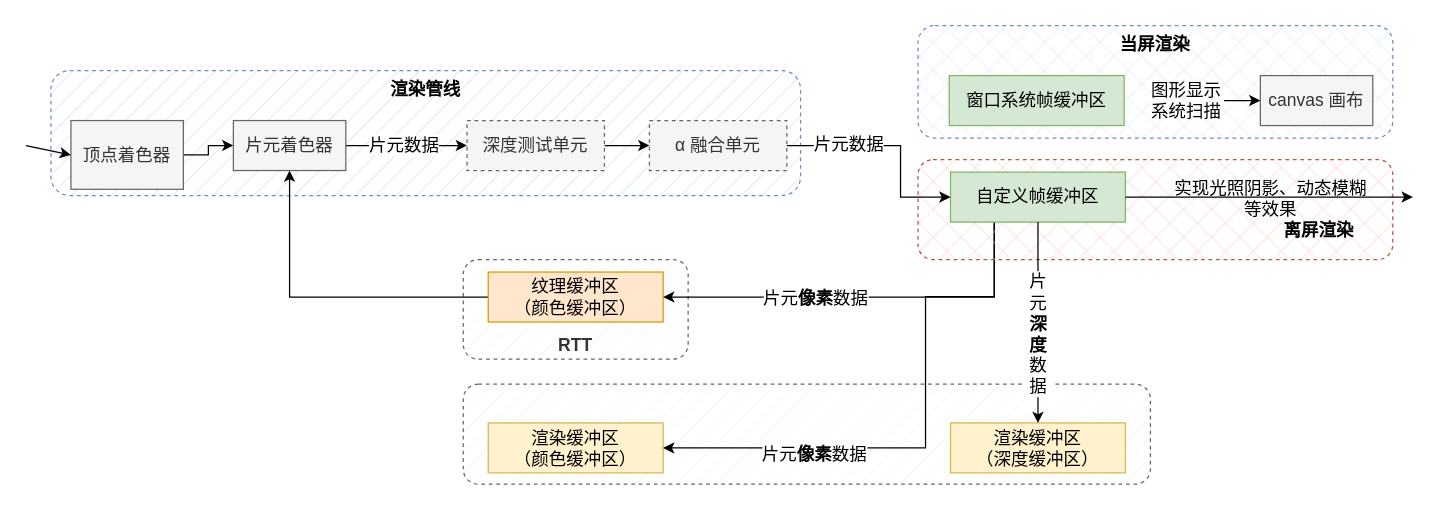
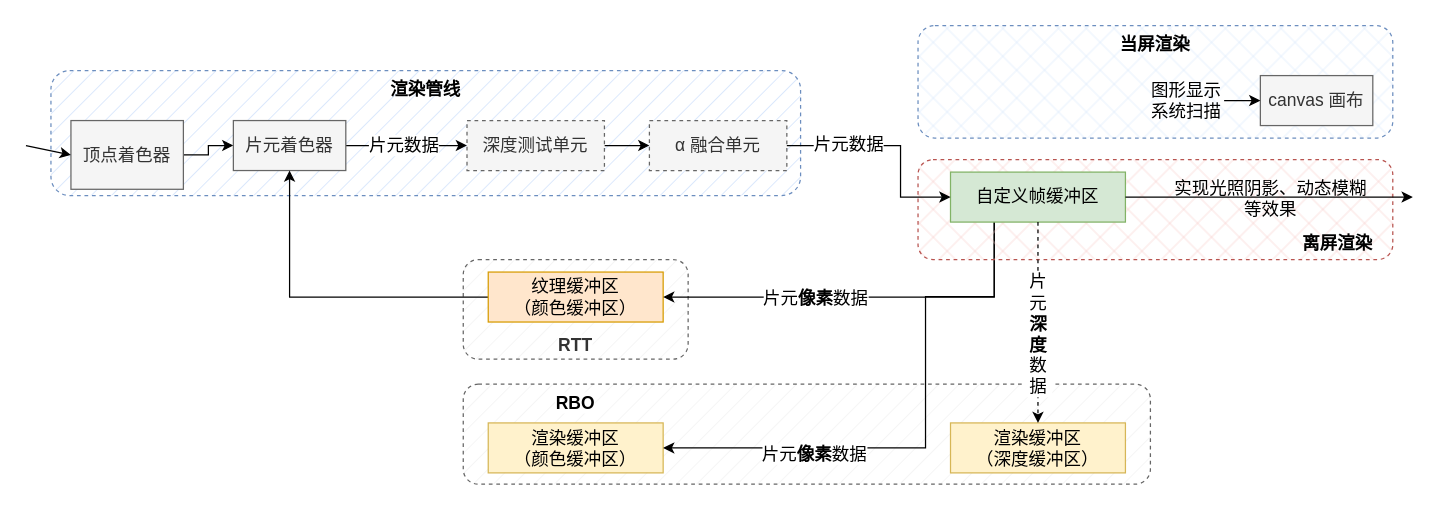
- <mxCell id="24" value="窗口系统帧缓冲区" style="rounded=0;whiteSpace=wrap;html=1;fontSize=14;fillColor=#d5e8d4;strokeColor=#82b366;" vertex="1" parent="22"><mxGeometry x="25" y="40" width="140" height="40" as="geometry" /></mxCell>
- <mxCell id="31" value="离屏渲染" style="text;html=1;strokeColor=none;fillColor=none;align=center;verticalAlign=middle;whiteSpace=wrap;rounded=0;glass=0;dashed=1;labelBackgroundColor=none;fillStyle=cross-hatch;fontSize=14;fontStyle=1" vertex="1" parent="28"><mxGeometry x="291" y="43" width="60" height="27" as="geometry" /></mxCell>
+ <mxCell id="31" value="离屏渲染" style="text;html=1;strokeColor=none;fillColor=none;align=center;verticalAlign=middle;whiteSpace=wrap;rounded=0;glass=0;dashed=1;labelBackgroundColor=none;fillStyle=cross-hatch;fontSize=14;fontStyle=1" vertex="1" parent="28"><mxGeometry x="306" y="53" width="60" height="27" as="geometry" /></mxCell>
- <mxCell id="36" value="" style="endArrow=classic;html=1;rounded=0;fontSize=14;exitX=0.5;exitY=1;exitDx=0;exitDy=0;entryX=0.5;entryY=0;entryDx=0;entryDy=0;dashed=0;" edge="1" parent="1" source="30" target="12"><mxGeometry width="50" height="50" relative="1" as="geometry"><mxPoint x="734" y="326" as="sourcePoint" /><mxPoint x="784" y="276" as="targetPoint" /></mxGeometry></mxCell>
+ <mxCell id="36" value="" style="endArrow=classic;html=1;rounded=0;fontSize=14;exitX=0.5;exitY=1;exitDx=0;exitDy=0;entryX=0.5;entryY=0;entryDx=0;entryDy=0;dashed=1;" edge="1" parent="1" source="30" target="12"><mxGeometry width="50" height="50" relative="1" as="geometry"><mxPoint x="734" y="326" as="sourcePoint" /><mxPoint x="784" y="276" as="targetPoint" /></mxGeometry></mxCell>
+ <mxCell id="38" value="&lt;b&gt;RBO&lt;/b&gt;" style="text;html=1;strokeColor=none;fillColor=none;align=center;verticalAlign=middle;whiteSpace=wrap;rounded=0;glass=0;dashed=1;labelBackgroundColor=#FFFFFF;fillStyle=cross-hatch;fontSize=14;" vertex="1" parent="1"><mxGeometry x="430" y="307" width="60" height="30" as="geometry" /></mxCell>
